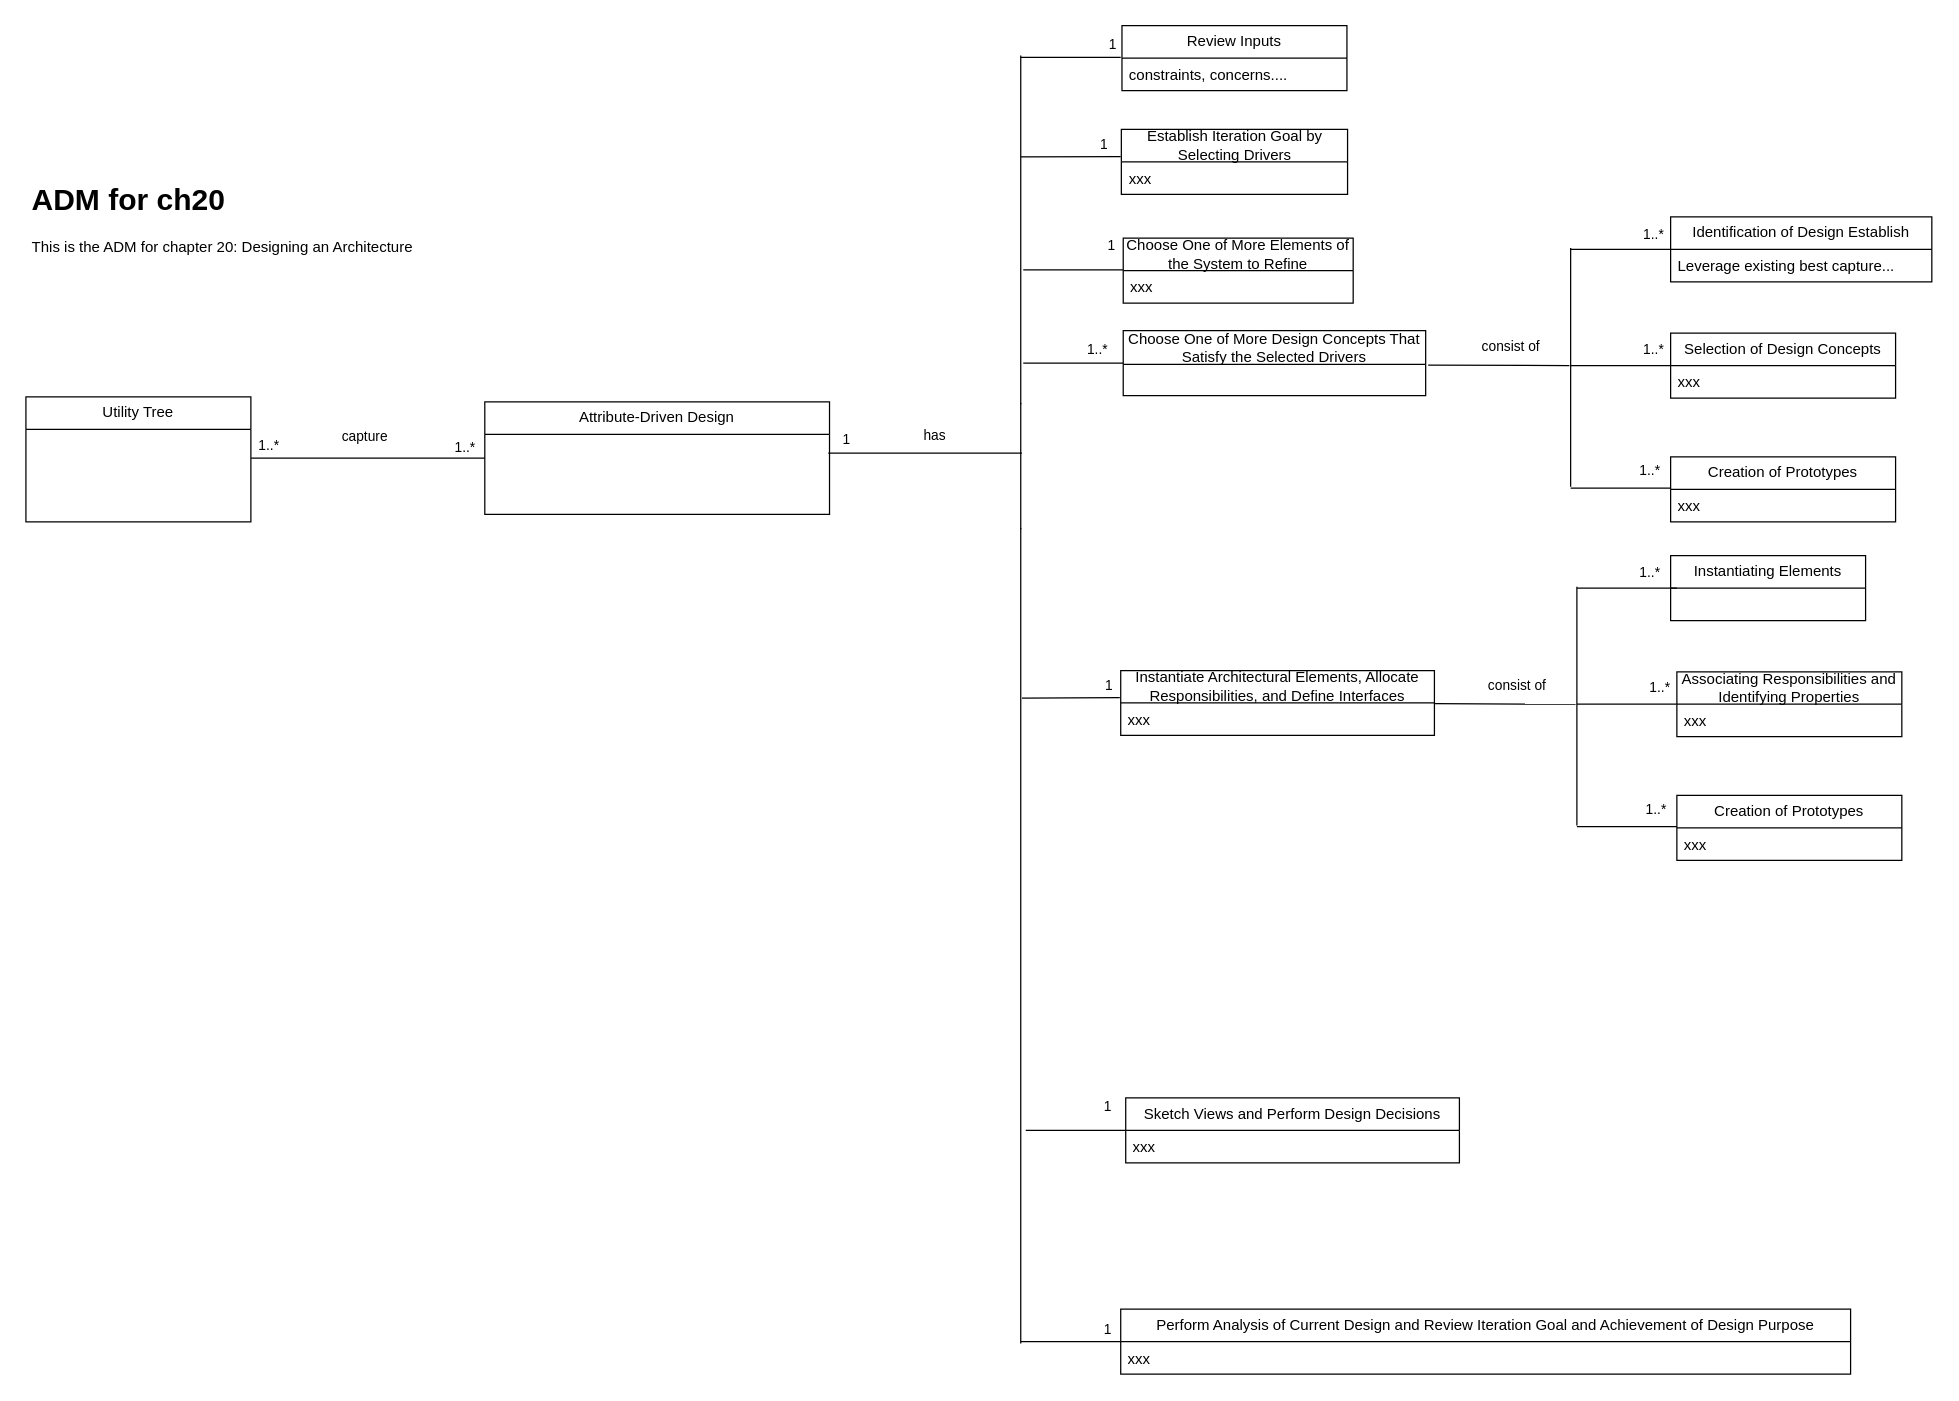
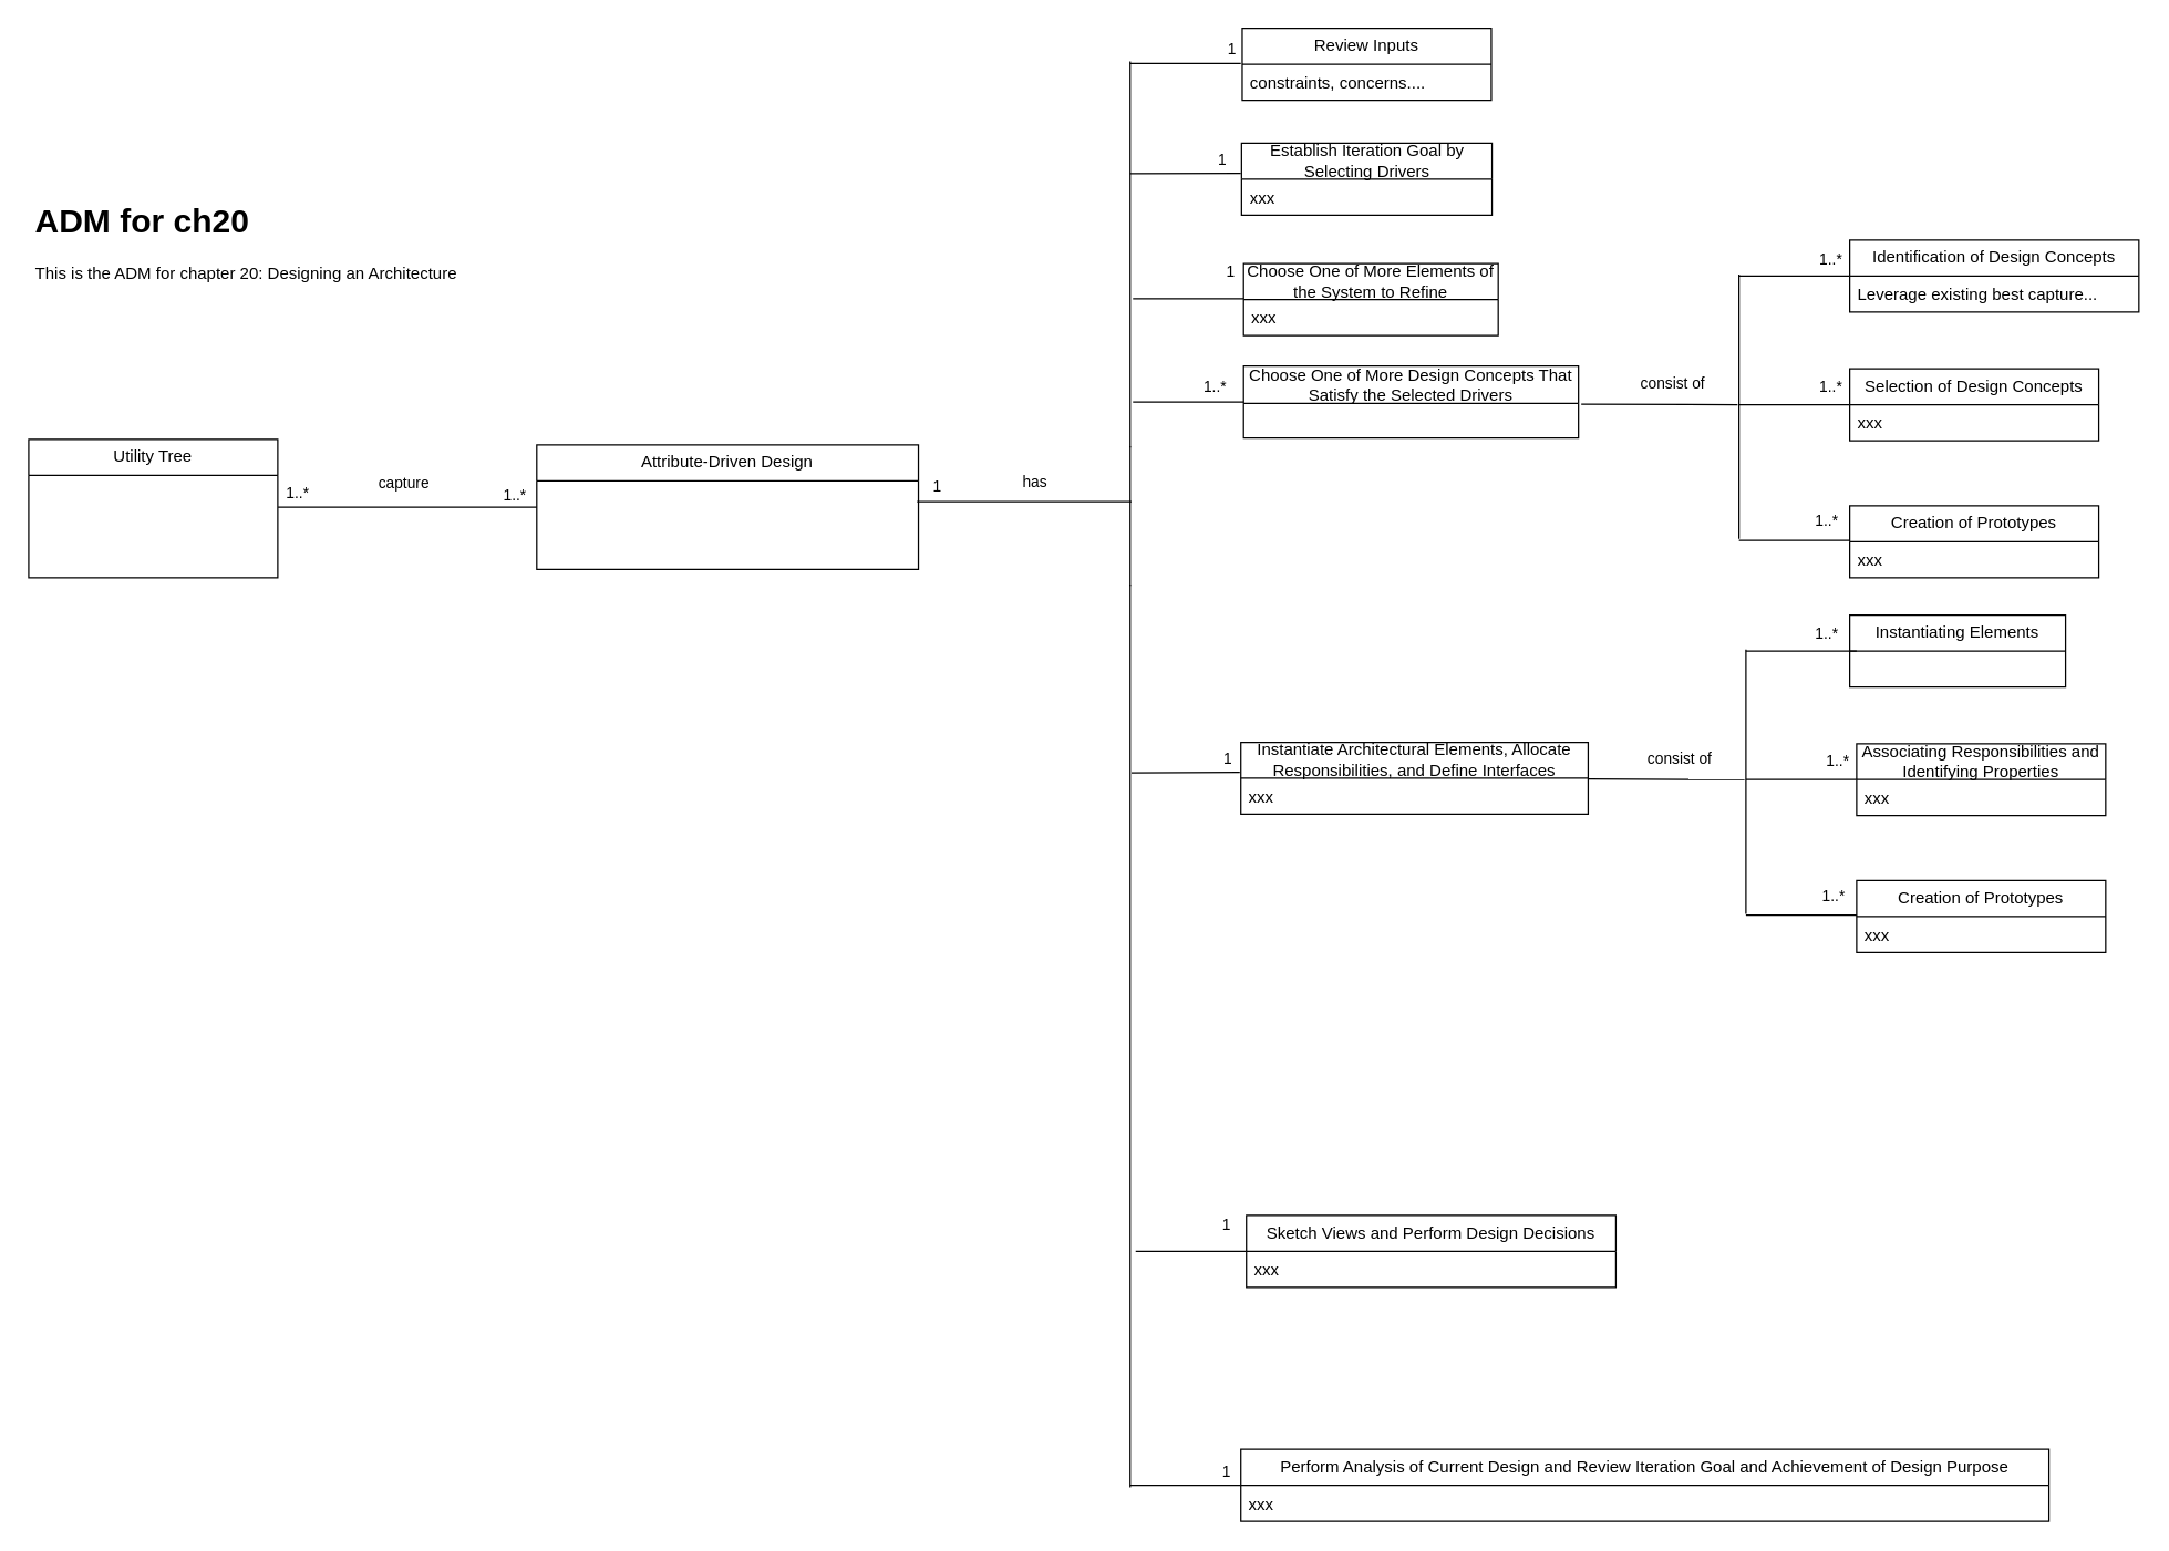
- <mxCell id="51" value="Identification of Design Establish" style="swimlane;fontStyle=0;childLayout=stackLayout;horizontal=1;startSize=26;fillColor=none;horizontalStack=0;resizeParent=1;resizeParentMax=0;resizeLast=0;collapsible=1;marginBottom=0;whiteSpace=wrap;html=1;" vertex="1" parent="1"><mxGeometry x="1336" y="173" width="209" height="52" as="geometry" /></mxCell>
+ <mxCell id="51" value="Identification of Design Concepts" style="swimlane;fontStyle=0;childLayout=stackLayout;horizontal=1;startSize=26;fillColor=none;horizontalStack=0;resizeParent=1;resizeParentMax=0;resizeLast=0;collapsible=1;marginBottom=0;whiteSpace=wrap;html=1;" vertex="1" parent="1"><mxGeometry x="1336" y="173" width="209" height="52" as="geometry" /></mxCell>
